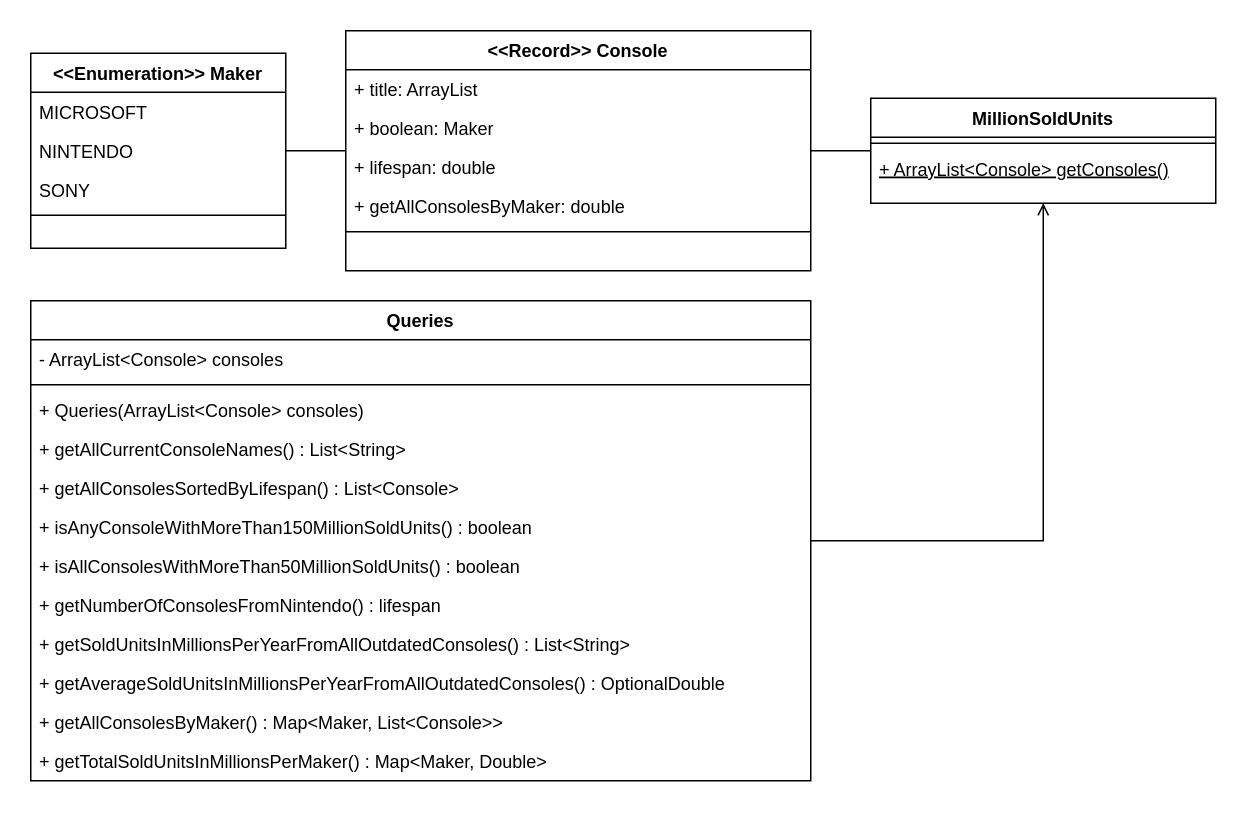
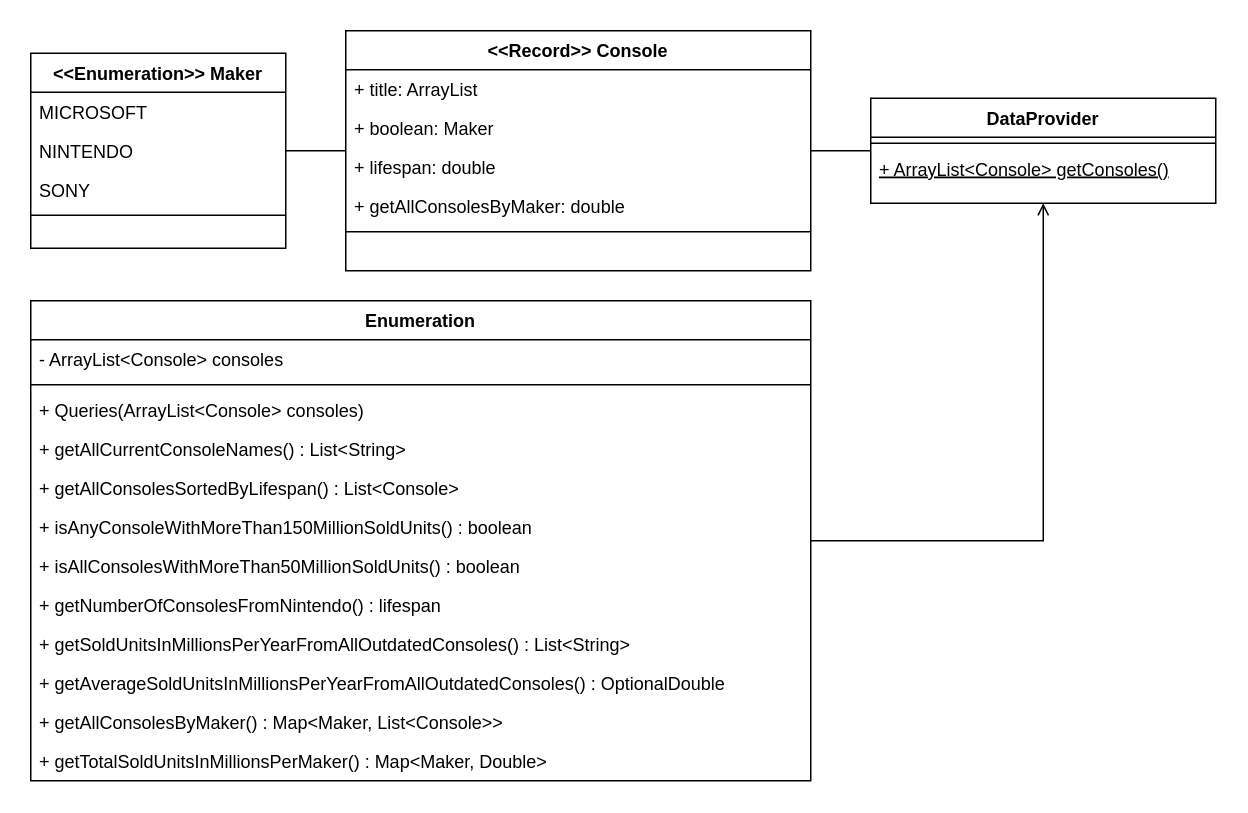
- <mxCell id="2" value="MillionSoldUnits" style="swimlane;fontStyle=1;align=center;verticalAlign=top;childLayout=stackLayout;horizontal=1;startSize=26;horizontalStack=0;resizeParent=1;resizeLast=0;collapsible=1;marginBottom=0;rounded=0;shadow=0;strokeWidth=1;" parent="1" vertex="1"><mxGeometry x="580" y="65" width="230" height="70" as="geometry"><mxRectangle x="230" y="140" width="160" height="26" as="alternateBounds" /></mxGeometry></mxCell>
+ <mxCell id="2" value="DataProvider" style="swimlane;fontStyle=1;align=center;verticalAlign=top;childLayout=stackLayout;horizontal=1;startSize=26;horizontalStack=0;resizeParent=1;resizeLast=0;collapsible=1;marginBottom=0;rounded=0;shadow=0;strokeWidth=1;" parent="1" vertex="1"><mxGeometry x="580" y="65" width="230" height="70" as="geometry"><mxRectangle x="230" y="140" width="160" height="26" as="alternateBounds" /></mxGeometry></mxCell>
- <mxCell id="17" value="Queries" style="swimlane;fontStyle=1;align=center;verticalAlign=top;childLayout=stackLayout;horizontal=1;startSize=26;horizontalStack=0;resizeParent=1;resizeLast=0;collapsible=1;marginBottom=0;rounded=0;shadow=0;strokeWidth=1;" vertex="1" parent="1"><mxGeometry x="20" y="200" width="520" height="320" as="geometry"><mxRectangle x="230" y="140" width="160" height="26" as="alternateBounds" /></mxGeometry></mxCell>
+ <mxCell id="17" value="Enumeration" style="swimlane;fontStyle=1;align=center;verticalAlign=top;childLayout=stackLayout;horizontal=1;startSize=26;horizontalStack=0;resizeParent=1;resizeLast=0;collapsible=1;marginBottom=0;rounded=0;shadow=0;strokeWidth=1;" vertex="1" parent="1"><mxGeometry x="20" y="200" width="520" height="320" as="geometry"><mxRectangle x="230" y="140" width="160" height="26" as="alternateBounds" /></mxGeometry></mxCell>
